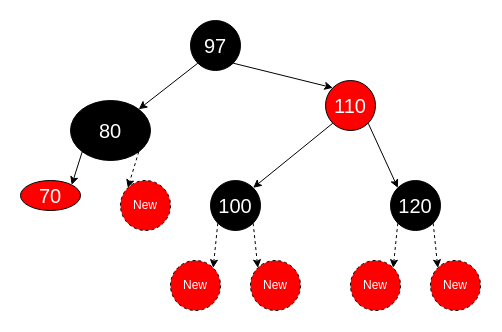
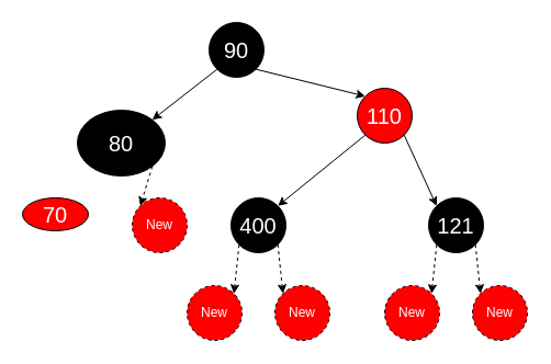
- <mxCell id="8" value="&lt;font color=&quot;#ffffff&quot; style=&quot;font-size: 20px;&quot;&gt;97&lt;/font&gt;" style="ellipse;whiteSpace=wrap;html=1;aspect=fixed;fillColor=#000000;" vertex="1" parent="1"><mxGeometry x="190" y="20" width="50" height="50" as="geometry" /></mxCell>
+ <mxCell id="8" value="&lt;font color=&quot;#ffffff&quot; style=&quot;font-size: 20px;&quot;&gt;90&lt;/font&gt;" style="ellipse;whiteSpace=wrap;html=1;aspect=fixed;fillColor=#000000;" vertex="1" parent="1"><mxGeometry x="190" y="20" width="50" height="50" as="geometry" /></mxCell>
- <mxCell id="2" style="edgeStyle=none;rounded=0;orthogonalLoop=1;jettySize=auto;html=1;exitX=0;exitY=1;exitDx=0;exitDy=0;entryX=1;entryY=0;entryDx=0;entryDy=0;fontSize=20;fontColor=#000000;" edge="1" parent="1" source="4" target="5"><mxGeometry relative="1" as="geometry" /></mxCell>
- <mxCell id="14" value="&lt;font color=&quot;#ffffff&quot; style=&quot;font-size: 20px;&quot;&gt;100&lt;/font&gt;" style="ellipse;whiteSpace=wrap;html=1;aspect=fixed;fillColor=#000000;" vertex="1" parent="1"><mxGeometry x="210" y="180" width="50" height="50" as="geometry" /></mxCell>
+ <mxCell id="14" value="&lt;font color=&quot;#ffffff&quot; style=&quot;font-size: 20px;&quot;&gt;400&lt;/font&gt;" style="ellipse;whiteSpace=wrap;html=1;aspect=fixed;fillColor=#000000;" vertex="1" parent="1"><mxGeometry x="210" y="180" width="50" height="50" as="geometry" /></mxCell>
- <mxCell id="17" value="&lt;font color=&quot;#ffffff&quot; style=&quot;font-size: 20px;&quot;&gt;120&lt;/font&gt;" style="ellipse;whiteSpace=wrap;html=1;aspect=fixed;fillColor=#000000;" vertex="1" parent="1"><mxGeometry x="390" y="180" width="50" height="50" as="geometry" /></mxCell>
+ <mxCell id="17" value="&lt;font color=&quot;#ffffff&quot; style=&quot;font-size: 20px;&quot;&gt;121&lt;/font&gt;" style="ellipse;whiteSpace=wrap;html=1;aspect=fixed;fillColor=#000000;" vertex="1" parent="1"><mxGeometry x="390" y="180" width="50" height="50" as="geometry" /></mxCell>
